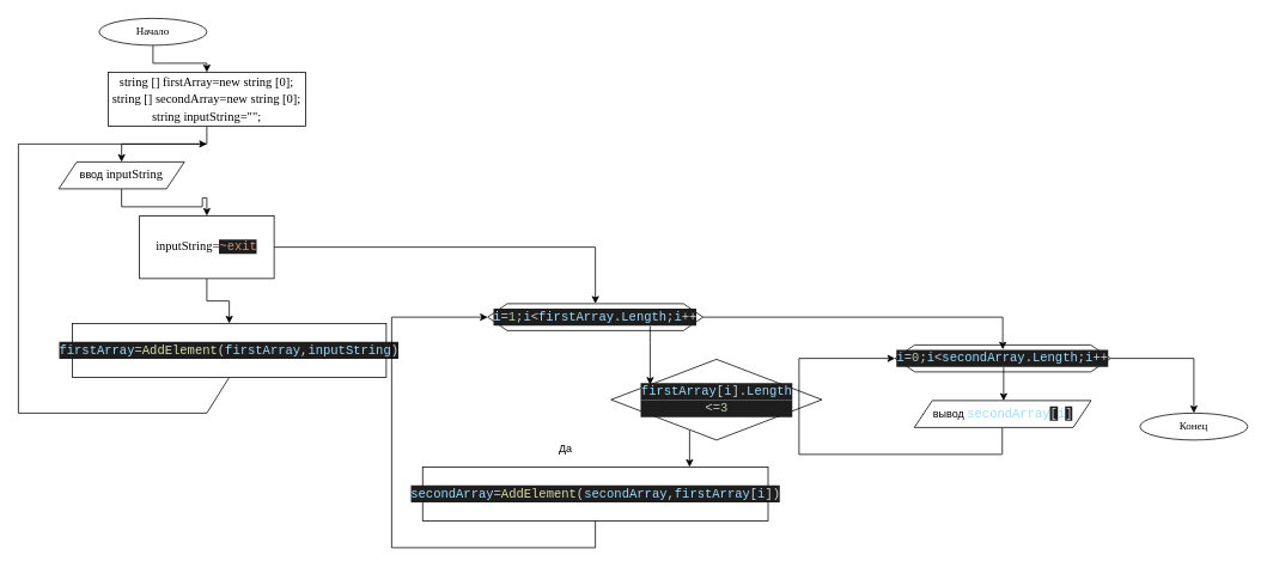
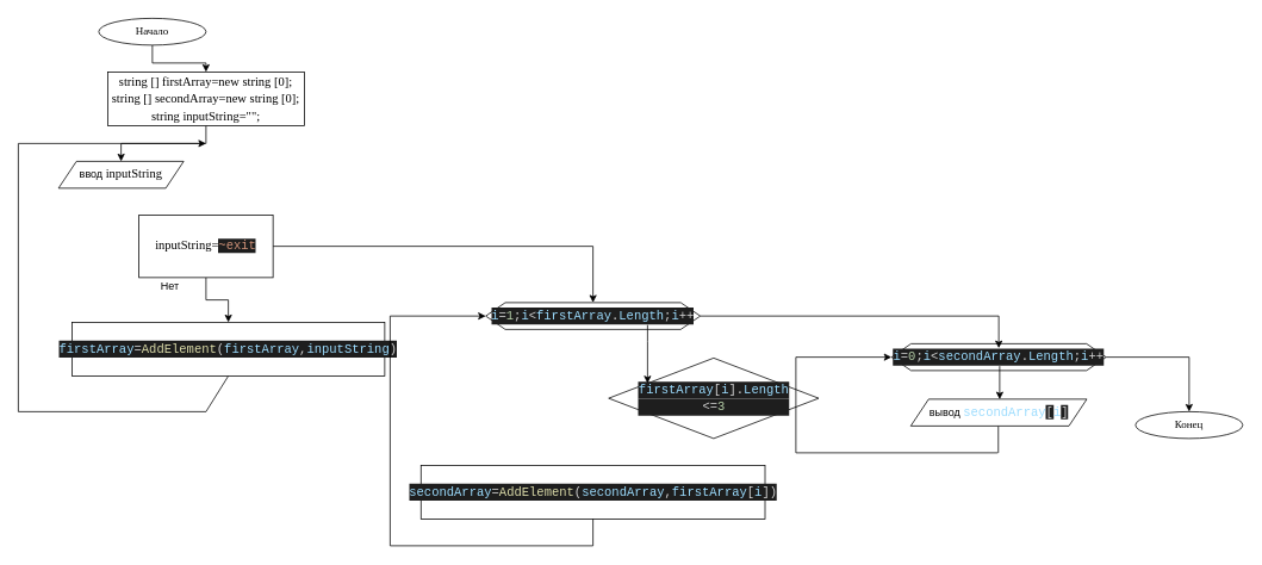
- <mxCell id="6" value="" style="edgeStyle=orthogonalEdgeStyle;rounded=0;orthogonalLoop=1;jettySize=auto;html=1;" edge="1" parent="1" source="7" target="10"><mxGeometry relative="1" as="geometry" /></mxCell>
+ <mxCell id="13" value="Нет" style="text;html=1;strokeColor=none;fillColor=none;align=center;verticalAlign=middle;whiteSpace=wrap;rounded=0;" vertex="1" parent="1"><mxGeometry x="170" y="310" width="40" height="20" as="geometry" /></mxCell>
- <mxCell id="20" value="" style="edgeStyle=elbowEdgeStyle;rounded=0;orthogonalLoop=1;jettySize=auto;html=1;endArrow=classic;endFill=1;" edge="1" parent="1" source="21" target="22"><mxGeometry relative="1" as="geometry" /></mxCell>
- <mxCell id="28" value="Да" style="text;html=1;strokeColor=none;fillColor=none;align=center;verticalAlign=middle;whiteSpace=wrap;rounded=0;" vertex="1" parent="1"><mxGeometry x="610" y="490" width="40" height="20" as="geometry" /></mxCell>
